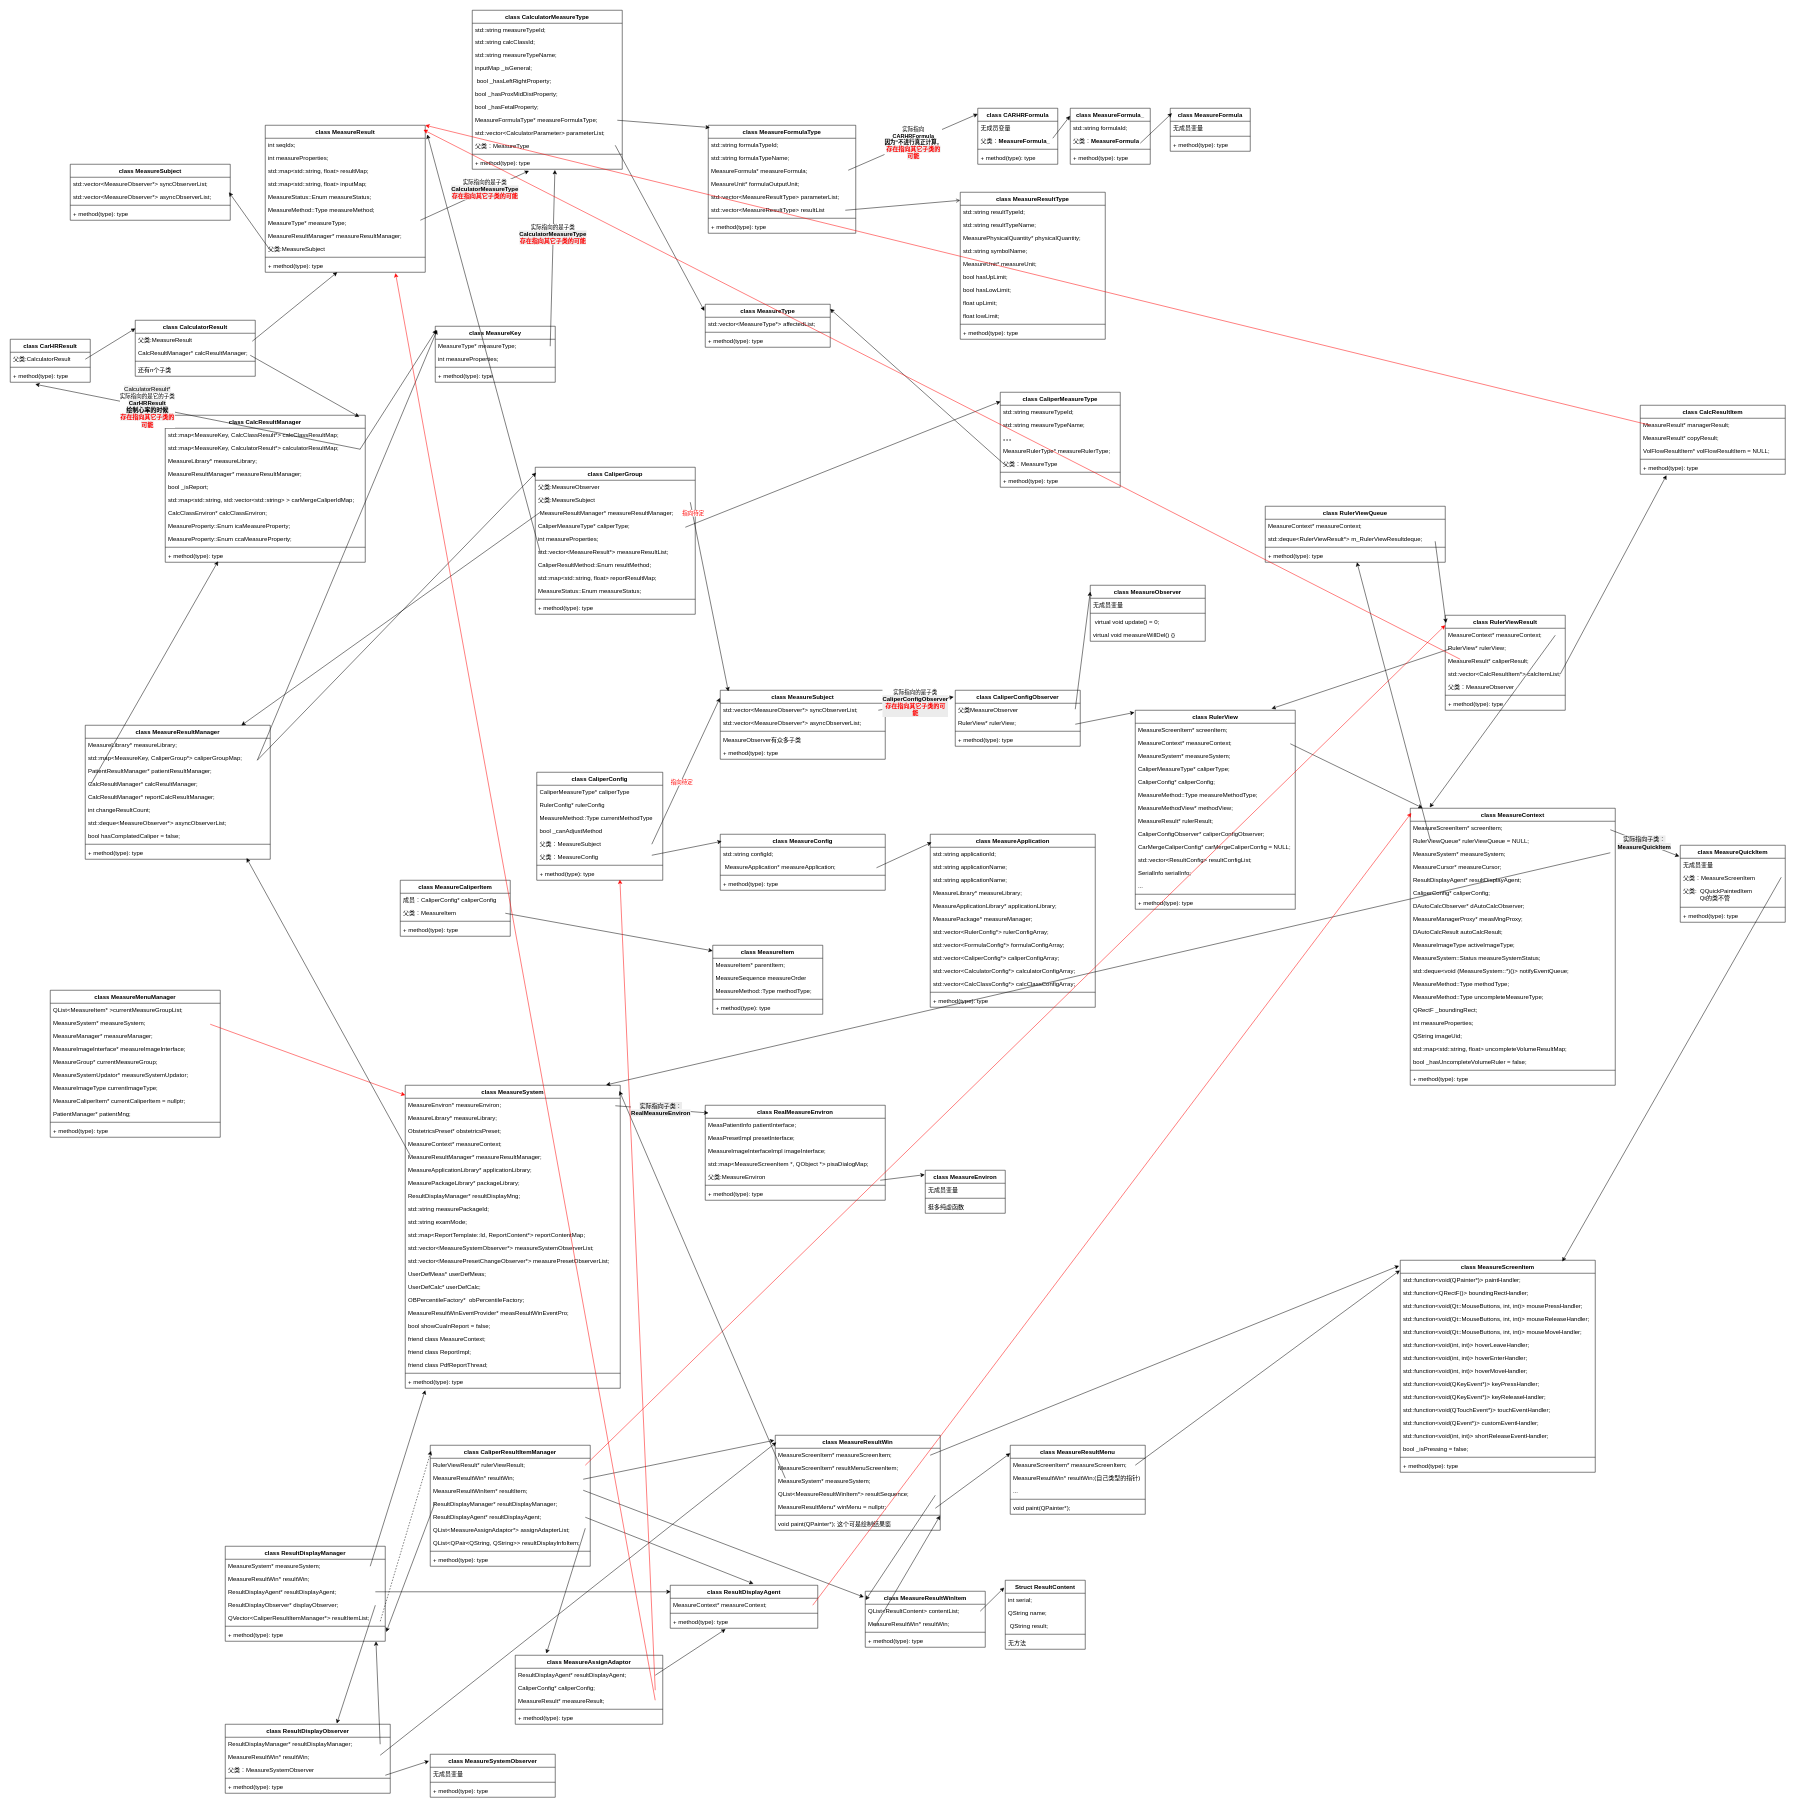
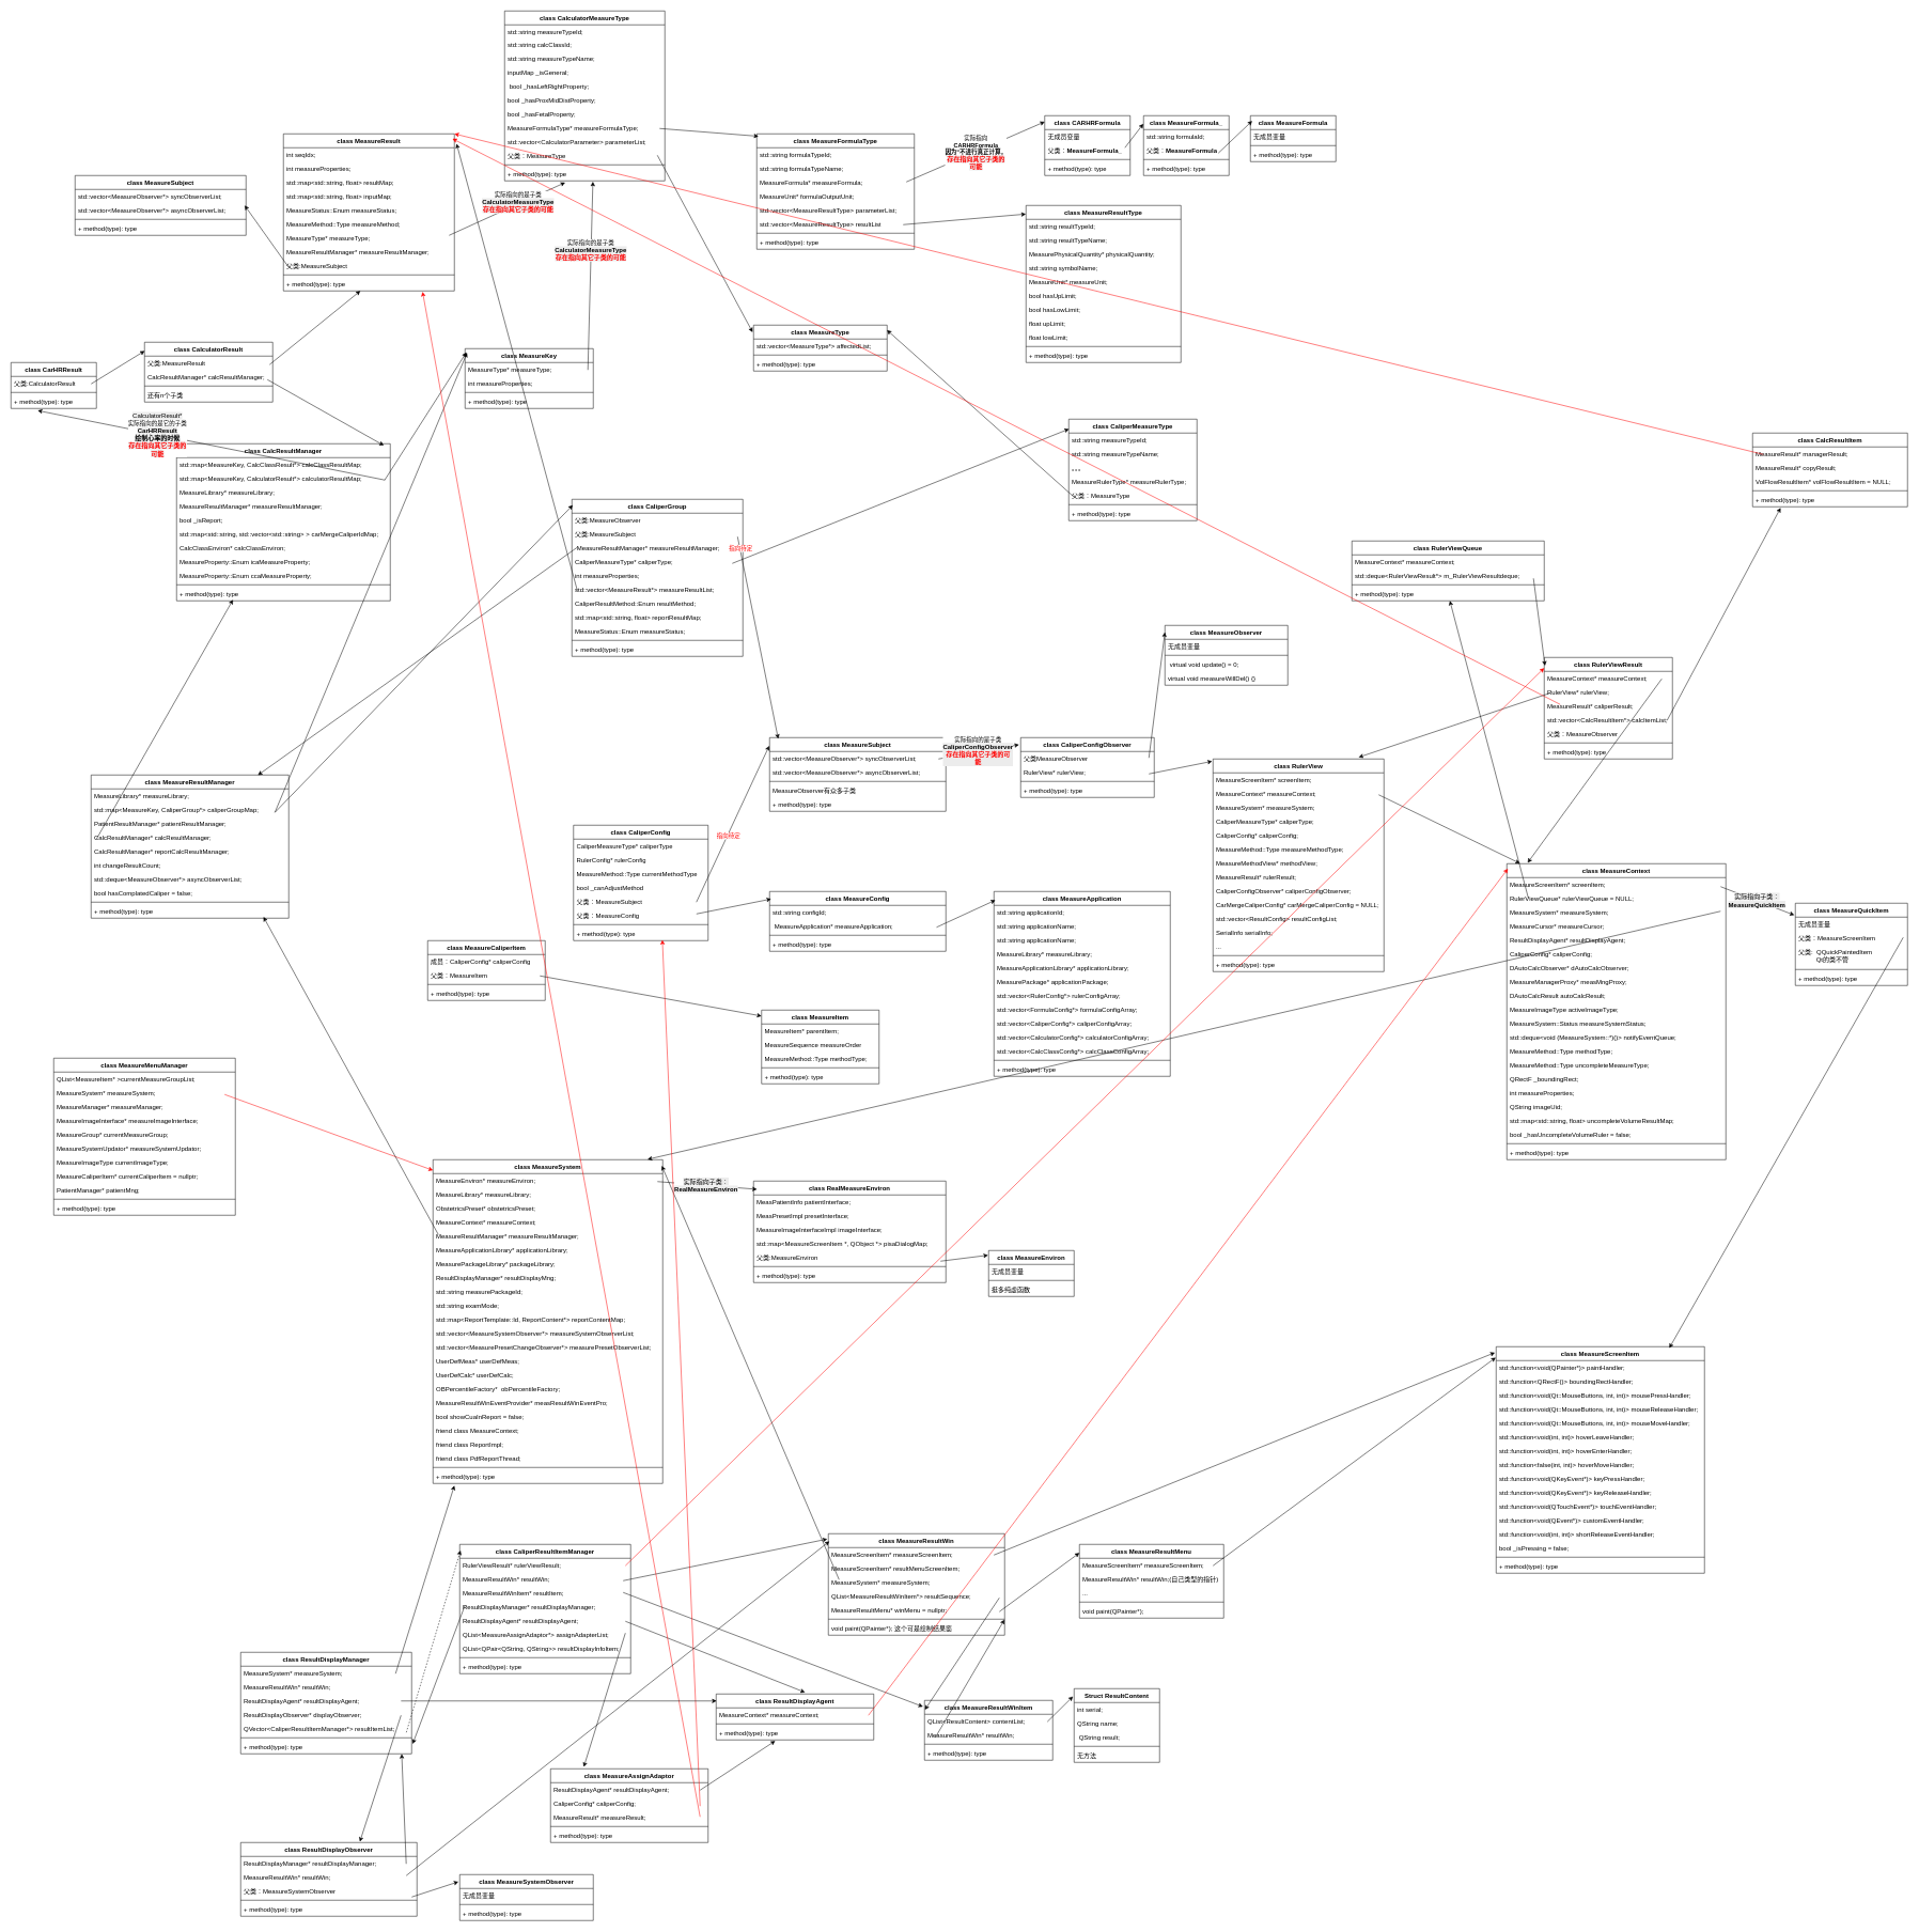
- <mxCell id="229" value="" style="endArrow=open;html=1;rounded=0;entryX=-0.001;entryY=0.055;entryDx=0;entryDy=0;entryPerimeter=0;exitX=0.929;exitY=0.538;exitDx=0;exitDy=0;exitPerimeter=0;" edge="1" parent="1" source="195" target="217"><mxGeometry width="50" height="50" relative="1" as="geometry"><mxPoint x="1750" y="430" as="sourcePoint" /><mxPoint x="1800" y="380" as="targetPoint" /></mxGeometry></mxCell>
+ <mxCell id="229" value="" style="endArrow=classic;html=1;rounded=0;entryX=-0.001;entryY=0.055;entryDx=0;entryDy=0;entryPerimeter=0;exitX=0.929;exitY=0.538;exitDx=0;exitDy=0;exitPerimeter=0;" edge="1" parent="1" source="195" target="217"><mxGeometry width="50" height="50" relative="1" as="geometry"><mxPoint x="1750" y="430" as="sourcePoint" /><mxPoint x="1800" y="380" as="targetPoint" /></mxGeometry></mxCell>
- <mxCell id="40" value="MeasurePackage* measureManager;" style="text;strokeColor=none;fillColor=none;align=left;verticalAlign=top;spacingLeft=4;spacingRight=4;overflow=hidden;rotatable=0;points=[[0,0.5],[1,0.5]];portConstraint=eastwest;whiteSpace=wrap;html=1;" vertex="1" parent="34"><mxGeometry y="156" width="330" height="26" as="geometry" /></mxCell>
+ <mxCell id="40" value="MeasurePackage* applicationPackage;" style="text;strokeColor=none;fillColor=none;align=left;verticalAlign=top;spacingLeft=4;spacingRight=4;overflow=hidden;rotatable=0;points=[[0,0.5],[1,0.5]];portConstraint=eastwest;whiteSpace=wrap;html=1;" vertex="1" parent="34"><mxGeometry y="156" width="330" height="26" as="geometry" /></mxCell>
- <mxCell id="121" value="std::function&amp;lt;void(int, int)&amp;gt; hoverMoveHandler;" style="text;strokeColor=none;fillColor=none;align=left;verticalAlign=top;spacingLeft=4;spacingRight=4;overflow=hidden;rotatable=0;points=[[0,0.5],[1,0.5]];portConstraint=eastwest;whiteSpace=wrap;html=1;" vertex="1" parent="113"><mxGeometry y="208" width="390" height="26" as="geometry" /></mxCell>
+ <mxCell id="121" value="std::function&amp;lt;false(int, int)&amp;gt; hoverMoveHandler;" style="text;strokeColor=none;fillColor=none;align=left;verticalAlign=top;spacingLeft=4;spacingRight=4;overflow=hidden;rotatable=0;points=[[0,0.5],[1,0.5]];portConstraint=eastwest;whiteSpace=wrap;html=1;" vertex="1" parent="113"><mxGeometry y="208" width="390" height="26" as="geometry" /></mxCell>
